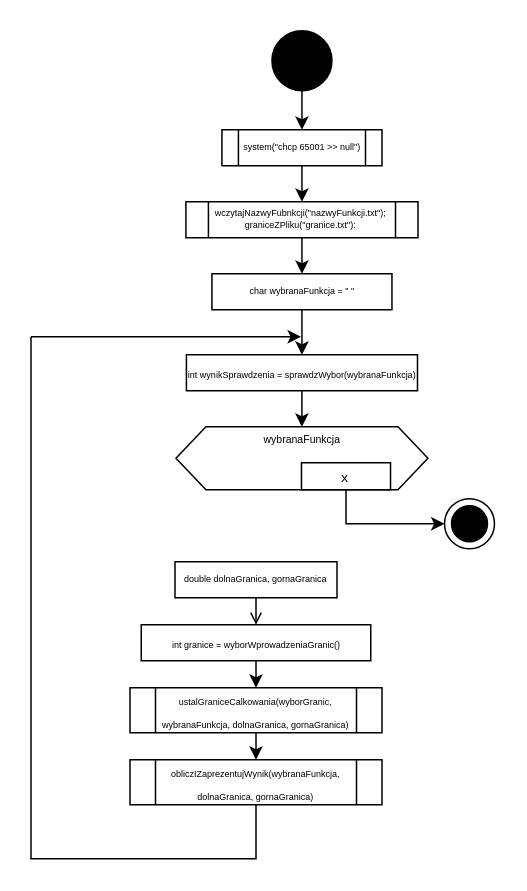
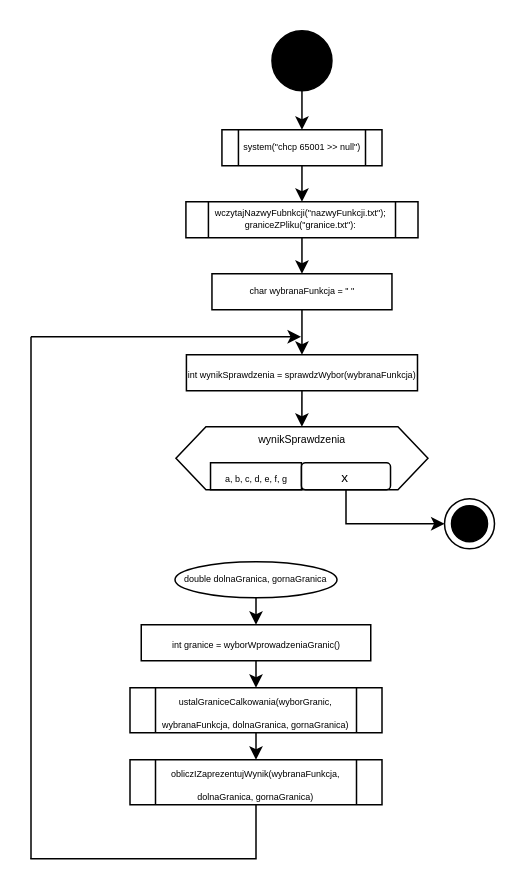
- <mxCell id="14" value="&lt;p&gt;&lt;span style=&quot;font-size: 7px;&quot;&gt;wybranaFunkcja&lt;br&gt;&lt;br&gt;&lt;br&gt;&lt;/span&gt;&lt;/p&gt;" style="shape=hexagon;perimeter=hexagonPerimeter2;whiteSpace=wrap;html=1;fixedSize=1;direction=west;align=center;" vertex="1" parent="1"><mxGeometry x="116.64" y="284" width="168" height="42" as="geometry" /></mxCell>
+ <mxCell id="14" value="&lt;p&gt;&lt;span style=&quot;font-size: 7px;&quot;&gt;wynikSprawdzenia&lt;br&gt;&lt;br&gt;&lt;br&gt;&lt;/span&gt;&lt;/p&gt;" style="shape=hexagon;perimeter=hexagonPerimeter2;whiteSpace=wrap;html=1;fixedSize=1;direction=west;align=center;" vertex="1" parent="1"><mxGeometry x="116.64" y="284" width="168" height="42" as="geometry" /></mxCell>
+ <mxCell id="15" value="&lt;font style=&quot;font-size: 6px;&quot;&gt;a, b, c, d, e, f, g&lt;/font&gt;" style="rounded=0;whiteSpace=wrap;html=1;" vertex="1" parent="1"><mxGeometry x="139.68" y="308" width="60.64" height="18" as="geometry" /></mxCell>
- <mxCell id="17" value="&lt;font style=&quot;font-size: 9px;&quot;&gt;x&lt;/font&gt;" style="rounded=0;whiteSpace=wrap;html=1;" vertex="1" parent="1"><mxGeometry x="200.32" y="308" width="59.36" height="18" as="geometry" /></mxCell>
+ <mxCell id="17" value="&lt;font style=&quot;font-size: 9px;&quot;&gt;x&lt;/font&gt;" style="whiteSpace=wrap;html=1;rounded=1;" vertex="1" parent="1"><mxGeometry x="200.32" y="308" width="59.36" height="18" as="geometry" /></mxCell>
- <mxCell id="11" value="double dolnaGranica, gornaGranica" style="rounded=0;whiteSpace=wrap;html=1;fontSize=6;" vertex="1" parent="1"><mxGeometry x="116" y="374" width="108" height="24" as="geometry" /></mxCell>
+ <mxCell id="11" value="double dolnaGranica, gornaGranica" style="ellipse;whiteSpace=wrap;html=1;fontSize=6;" vertex="1" parent="1"><mxGeometry x="116" y="374" width="108" height="24" as="geometry" /></mxCell>
- <mxCell id="10" style="edgeStyle=orthogonalEdgeStyle;rounded=0;orthogonalLoop=1;jettySize=auto;html=1;exitX=0.5;exitY=1;exitDx=0;exitDy=0;entryX=0.5;entryY=0;entryDx=0;entryDy=0;endArrow=open;" edge="1" parent="1" source="11" target="21"><mxGeometry relative="1" as="geometry" /></mxCell>
+ <mxCell id="10" style="edgeStyle=orthogonalEdgeStyle;rounded=0;orthogonalLoop=1;jettySize=auto;html=1;exitX=0.5;exitY=1;exitDx=0;exitDy=0;entryX=0.5;entryY=0;entryDx=0;entryDy=0;" edge="1" parent="1" source="11" target="21"><mxGeometry relative="1" as="geometry" /></mxCell>
